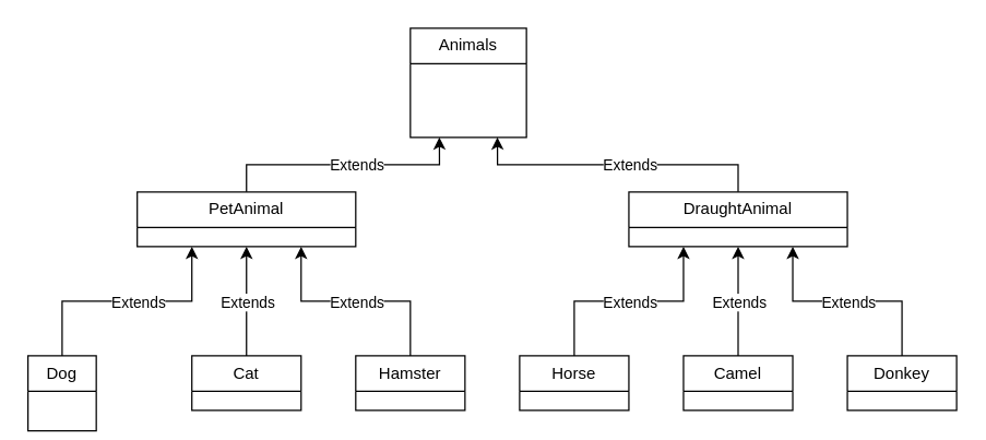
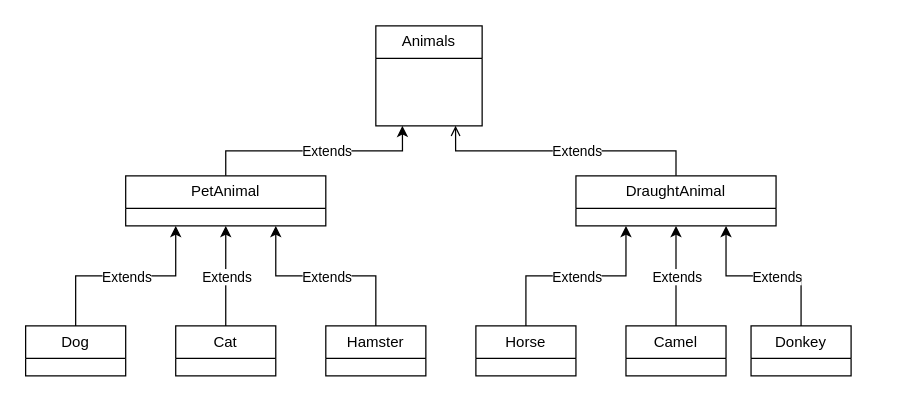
- <mxCell id="5" style="edgeStyle=orthogonalEdgeStyle;rounded=0;orthogonalLoop=1;jettySize=auto;html=1;exitX=0.5;exitY=0;exitDx=0;exitDy=0;entryX=0.75;entryY=1;entryDx=0;entryDy=0;" parent="1" source="6" target="2" edge="1"><mxGeometry relative="1" as="geometry" /></mxCell>
+ <mxCell id="5" style="edgeStyle=orthogonalEdgeStyle;rounded=0;orthogonalLoop=1;jettySize=auto;html=1;exitX=0.5;exitY=0;exitDx=0;exitDy=0;entryX=0.75;entryY=1;entryDx=0;entryDy=0;endArrow=open;" parent="1" source="6" target="2" edge="1"><mxGeometry relative="1" as="geometry" /></mxCell>
- <mxCell id="18" value="Donkey" style="swimlane;fontStyle=0;childLayout=stackLayout;horizontal=1;startSize=26;fillColor=none;horizontalStack=0;resizeParent=1;resizeParentMax=0;resizeLast=0;collapsible=1;marginBottom=0;whiteSpace=wrap;html=1;" parent="1" vertex="1"><mxGeometry x="620" y="260" width="80" height="40" as="geometry" /></mxCell>
+ <mxCell id="18" value="Donkey" style="swimlane;fontStyle=0;childLayout=stackLayout;horizontal=1;startSize=26;fillColor=none;horizontalStack=0;resizeParent=1;resizeParentMax=0;resizeLast=0;collapsible=1;marginBottom=0;whiteSpace=wrap;html=1;" parent="1" vertex="1"><mxGeometry x="600" y="260" width="80" height="40" as="geometry" /></mxCell>
- <mxCell id="8" value="Dog" style="swimlane;fontStyle=0;childLayout=stackLayout;horizontal=1;startSize=26;fillColor=none;horizontalStack=0;resizeParent=1;resizeParentMax=0;resizeLast=0;collapsible=1;marginBottom=0;whiteSpace=wrap;html=1;" parent="1" vertex="1"><mxGeometry x="20" y="260" width="50" height="55" as="geometry" /></mxCell>
+ <mxCell id="8" value="Dog" style="swimlane;fontStyle=0;childLayout=stackLayout;horizontal=1;startSize=26;fillColor=none;horizontalStack=0;resizeParent=1;resizeParentMax=0;resizeLast=0;collapsible=1;marginBottom=0;whiteSpace=wrap;html=1;" parent="1" vertex="1"><mxGeometry x="20" y="260" width="80" height="40" as="geometry" /></mxCell>
